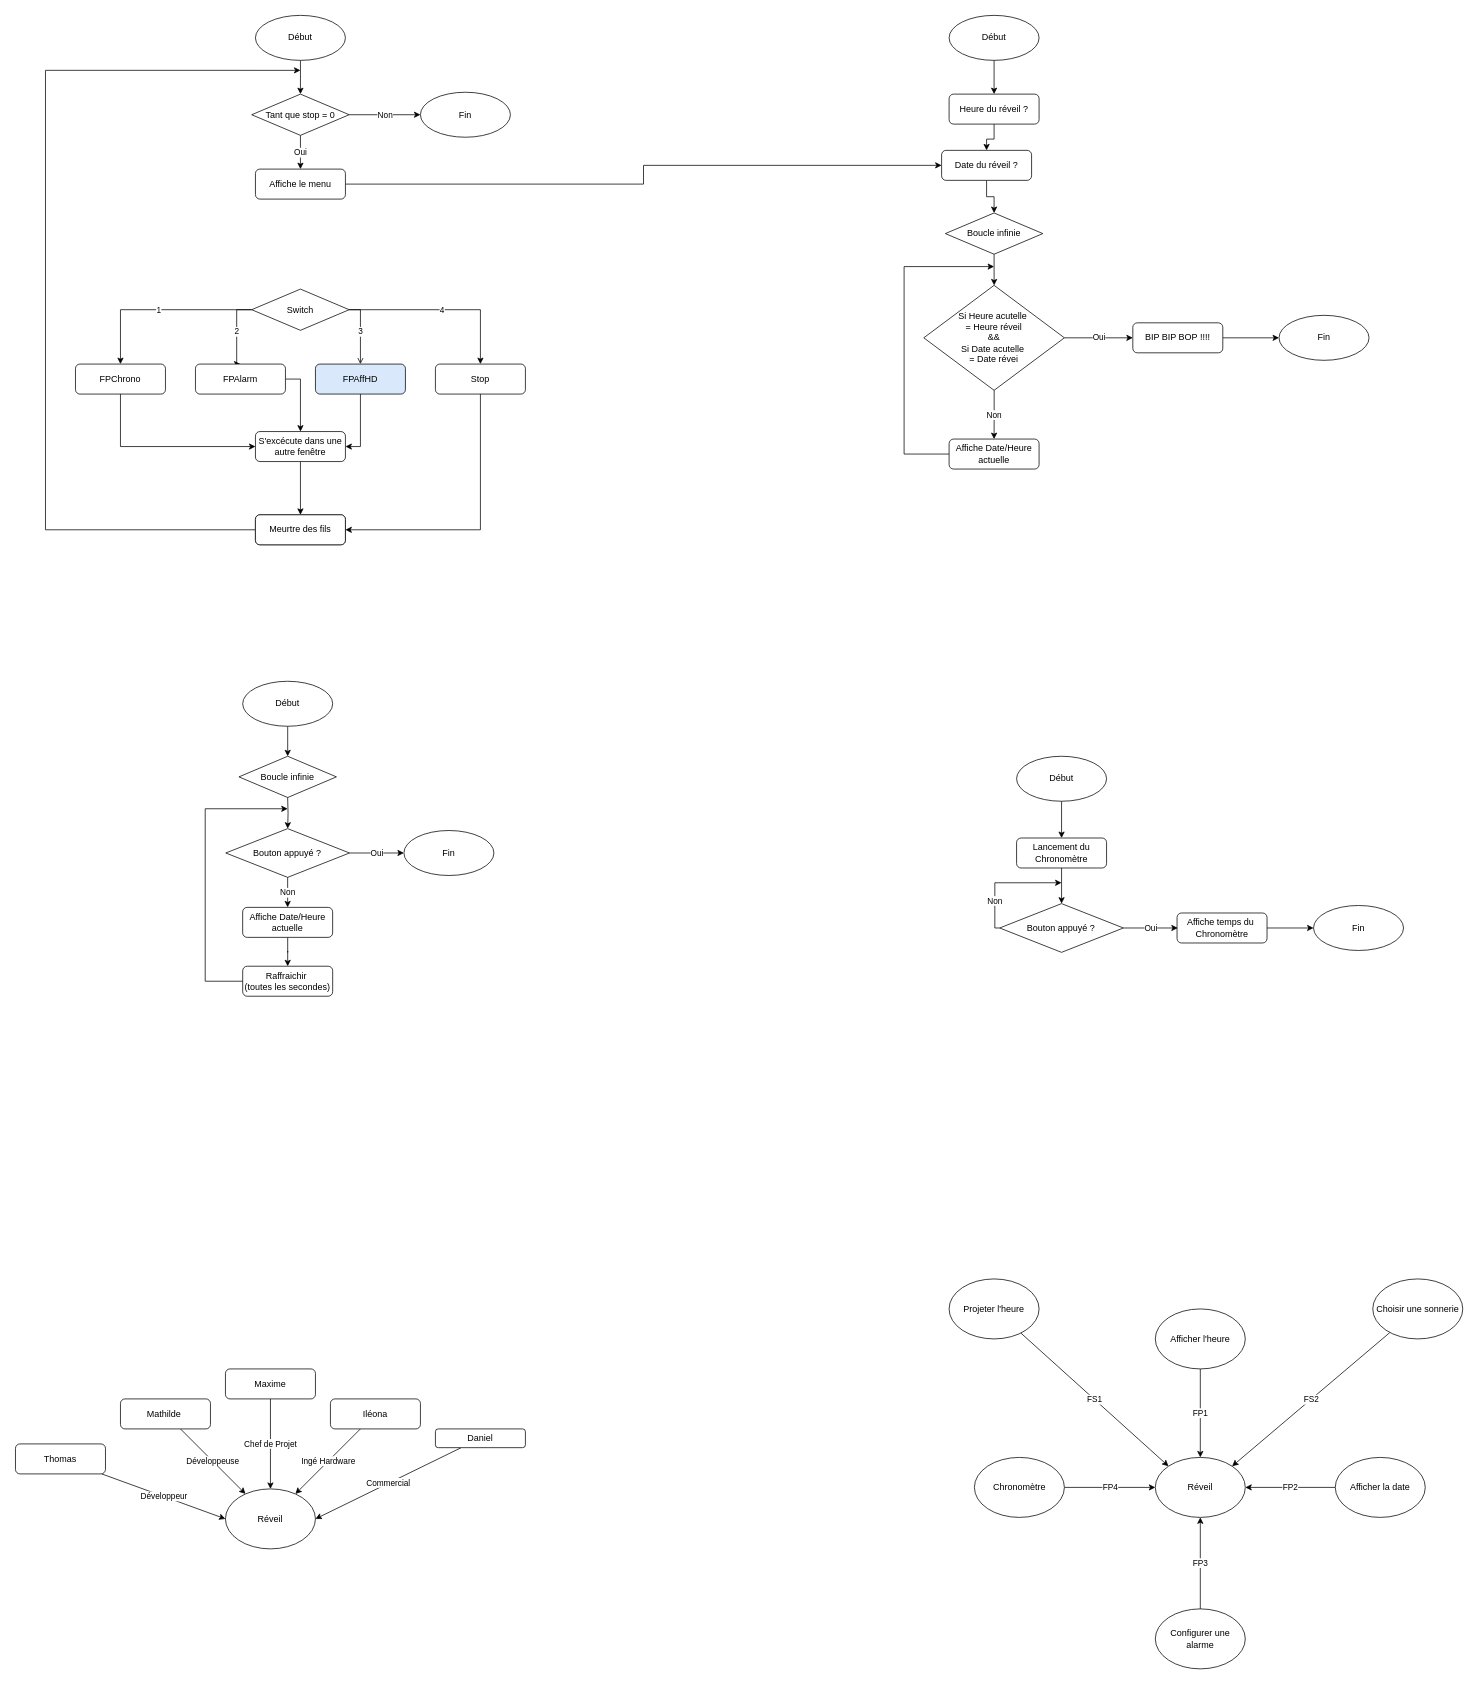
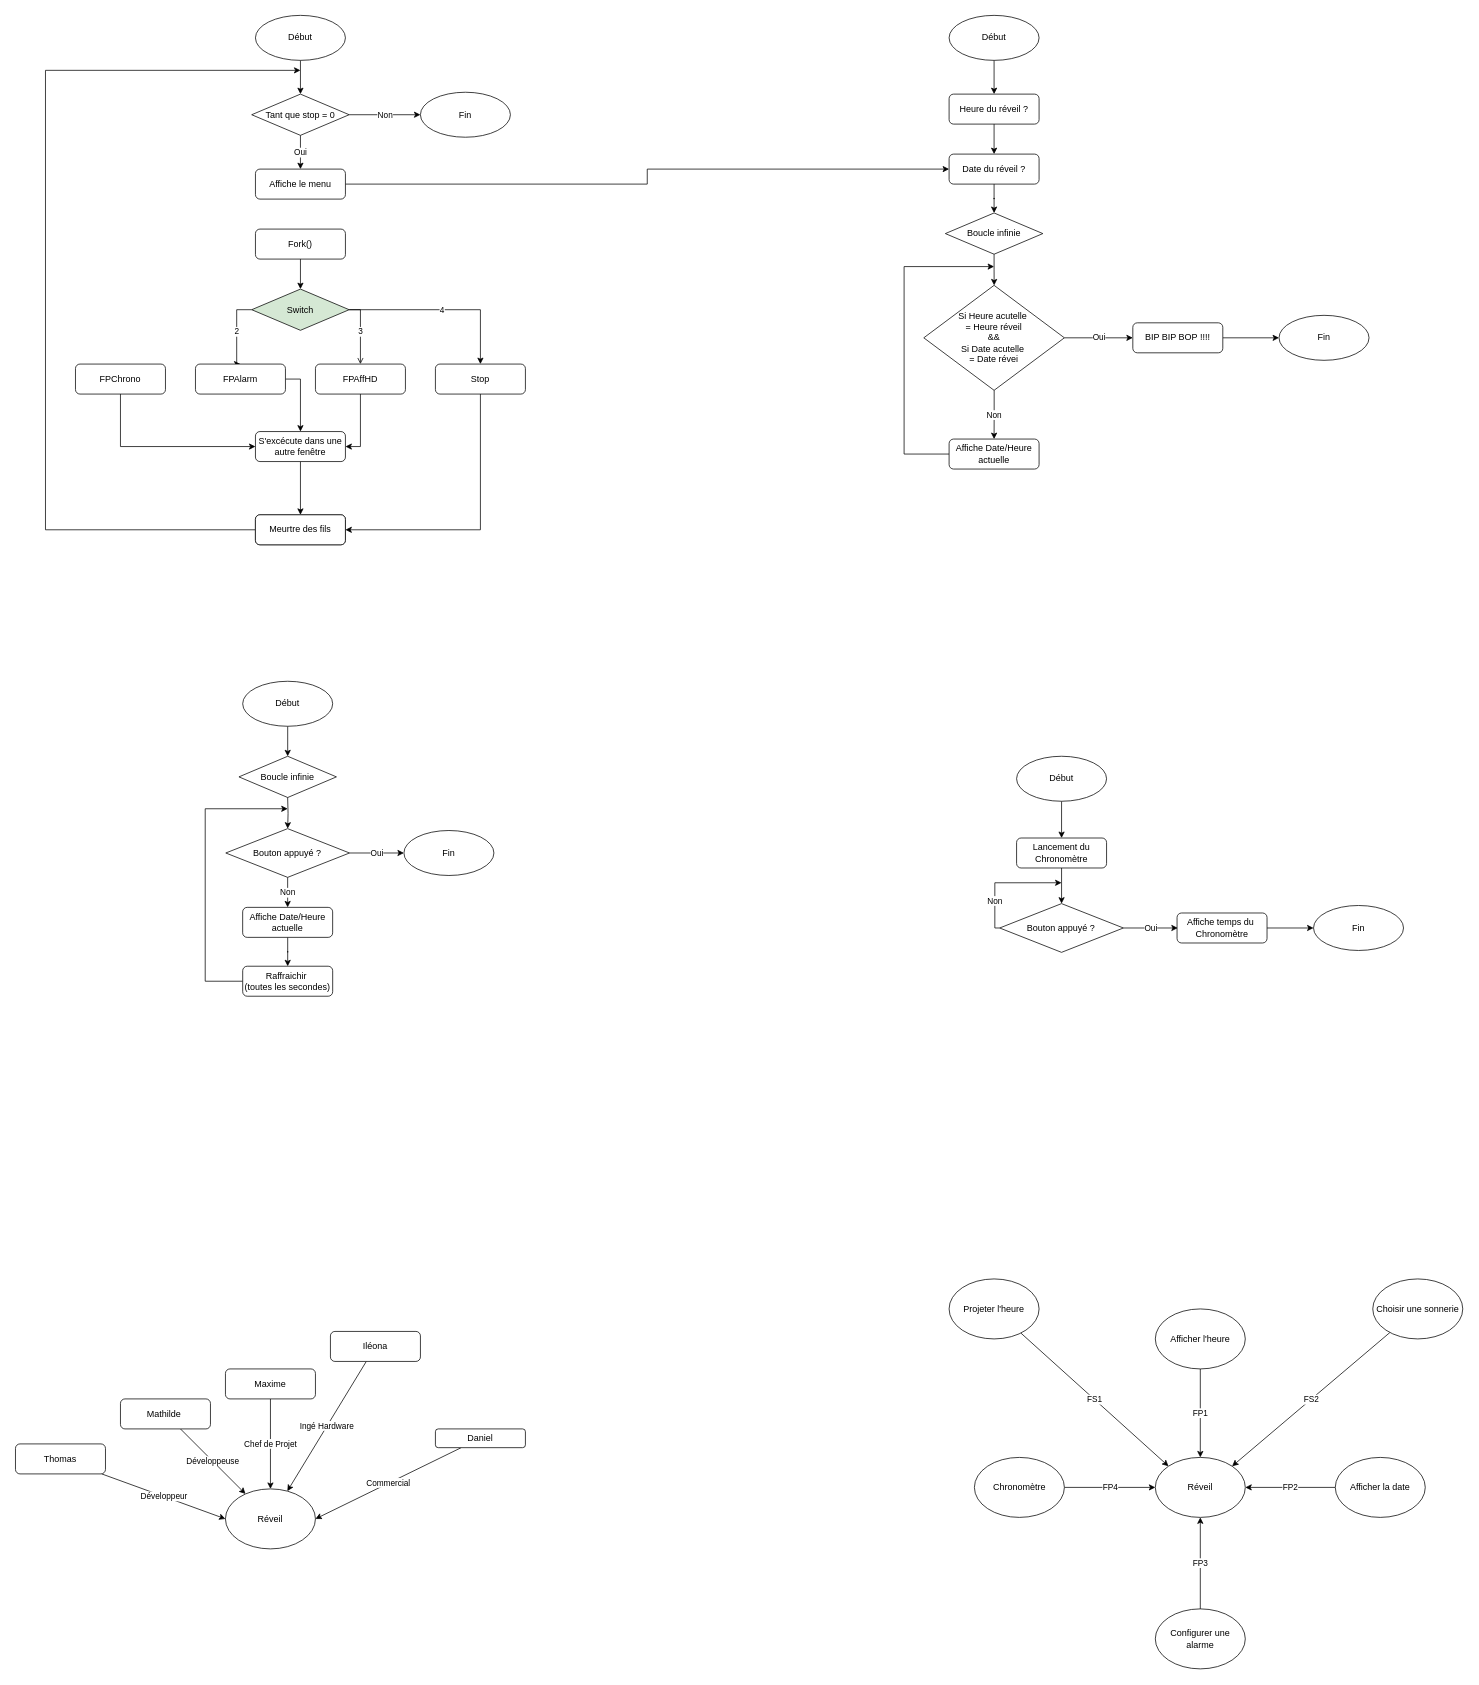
- <mxCell id="7" value="Date du réveil ?" style="rounded=1;whiteSpace=wrap;html=1;" parent="1" vertex="1"><mxGeometry x="1255" y="200" width="120" height="40" as="geometry" /></mxCell>
+ <mxCell id="7" value="Date du réveil ?" style="rounded=1;whiteSpace=wrap;html=1;" parent="1" vertex="1"><mxGeometry x="1265" y="205" width="120" height="40" as="geometry" /></mxCell>
+ <mxCell id="49" value="Fork()" style="rounded=1;whiteSpace=wrap;html=1;" parent="1" vertex="1"><mxGeometry x="340" y="305" width="120" height="40" as="geometry" /></mxCell>
+ <mxCell id="48" value="" style="edgeStyle=orthogonalEdgeStyle;rounded=0;orthogonalLoop=1;jettySize=auto;html=1;entryX=0.5;entryY=0;entryDx=0;entryDy=0;" parent="1" source="49" target="54" edge="1"><mxGeometry relative="1" as="geometry"><mxPoint x="400" y="435" as="targetPoint" /></mxGeometry></mxCell>
- <mxCell id="51" value="1" style="edgeStyle=orthogonalEdgeStyle;rounded=0;orthogonalLoop=1;jettySize=auto;html=1;entryX=0.5;entryY=0;entryDx=0;entryDy=0;" parent="1" source="54" target="58" edge="1"><mxGeometry relative="1" as="geometry" /></mxCell>
- <mxCell id="54" value="Switch" style="rhombus;whiteSpace=wrap;html=1;" parent="1" vertex="1"><mxGeometry x="335" y="385" width="130" height="55" as="geometry" /></mxCell>
+ <mxCell id="54" value="Switch" style="rhombus;whiteSpace=wrap;html=1;fillColor=#d5e8d4;" parent="1" vertex="1"><mxGeometry x="335" y="385" width="130" height="55" as="geometry" /></mxCell>
- <mxCell id="60" value="FPAffHD" style="rounded=1;whiteSpace=wrap;html=1;fillColor=#dae8fc;" parent="1" vertex="1"><mxGeometry x="420" y="485" width="120" height="40" as="geometry" /></mxCell>
+ <mxCell id="60" value="FPAffHD" style="rounded=1;whiteSpace=wrap;html=1;" parent="1" vertex="1"><mxGeometry x="420" y="485" width="120" height="40" as="geometry" /></mxCell>
- <mxCell id="76" value="Iléona" style="rounded=1;whiteSpace=wrap;html=1;" vertex="1" parent="1"><mxGeometry x="440" y="1865" width="120" height="40" as="geometry" /></mxCell>
+ <mxCell id="76" value="Iléona" style="rounded=1;whiteSpace=wrap;html=1;" vertex="1" parent="1"><mxGeometry x="440" y="1775" width="120" height="40" as="geometry" /></mxCell>
